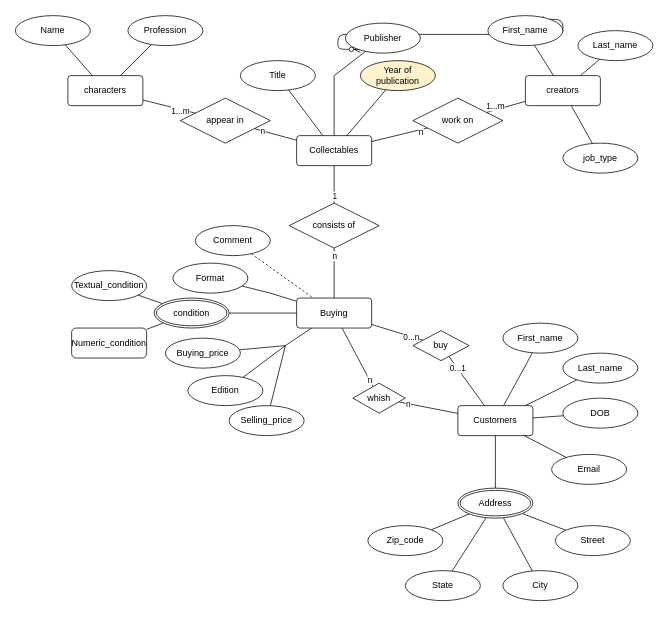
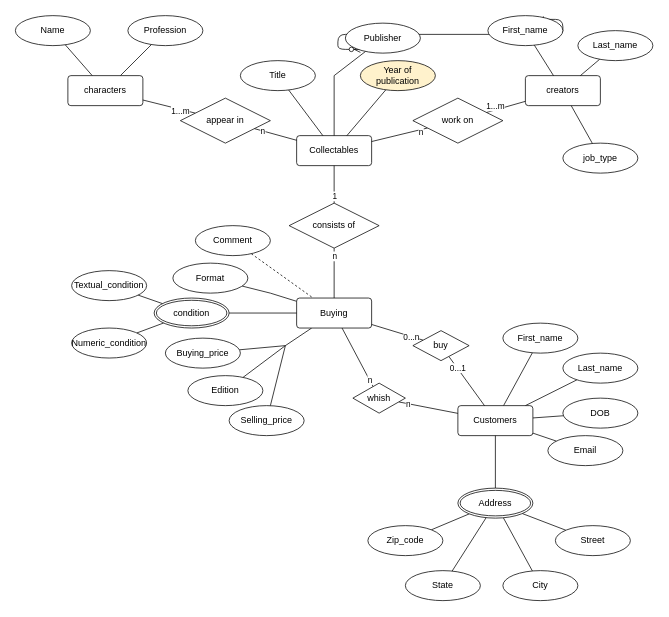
- <mxCell id="33" value="Numeric_condition" style="whiteSpace=wrap;html=1;align=center;rounded=1;" vertex="1" parent="1"><mxGeometry x="95" y="436.55" width="100" height="40" as="geometry" /></mxCell>
+ <mxCell id="33" value="Numeric_condition" style="ellipse;whiteSpace=wrap;html=1;align=center;" vertex="1" parent="1"><mxGeometry x="95" y="436.55" width="100" height="40" as="geometry" /></mxCell>
- <mxCell id="81" value="Email" style="ellipse;whiteSpace=wrap;html=1;align=center;" vertex="1" parent="1"><mxGeometry x="735" y="605" width="100" height="40" as="geometry" /></mxCell>
+ <mxCell id="81" value="Email" style="ellipse;whiteSpace=wrap;html=1;align=center;" vertex="1" parent="1"><mxGeometry x="730" y="580" width="100" height="40" as="geometry" /></mxCell>
